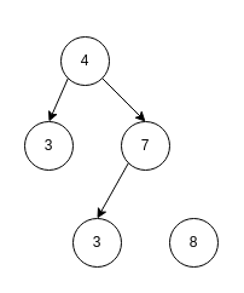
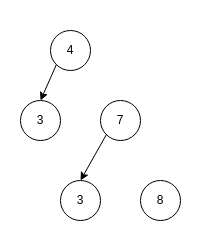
- <mxCell id="7" style="edgeStyle=none;rounded=0;orthogonalLoop=1;jettySize=auto;html=1;exitX=1;exitY=1;exitDx=0;exitDy=0;entryX=0.5;entryY=0;entryDx=0;entryDy=0;" edge="1" parent="2" source="3" target="6"><mxGeometry relative="1" as="geometry" /></mxCell>
